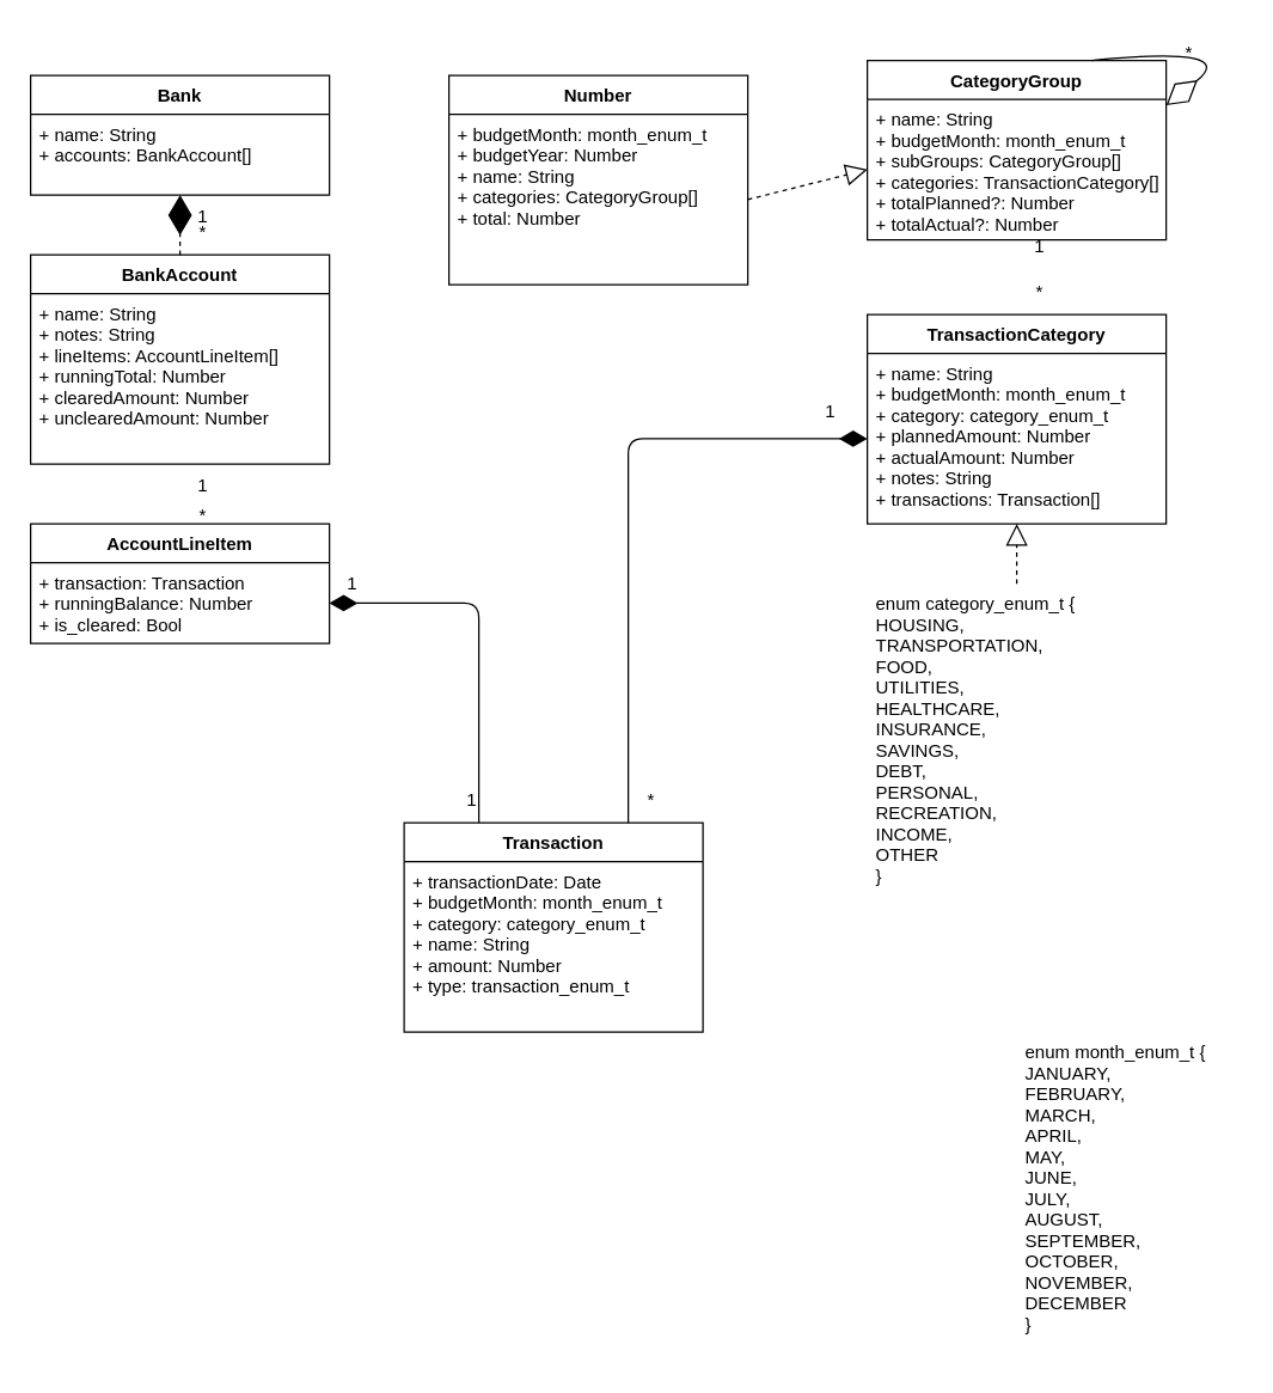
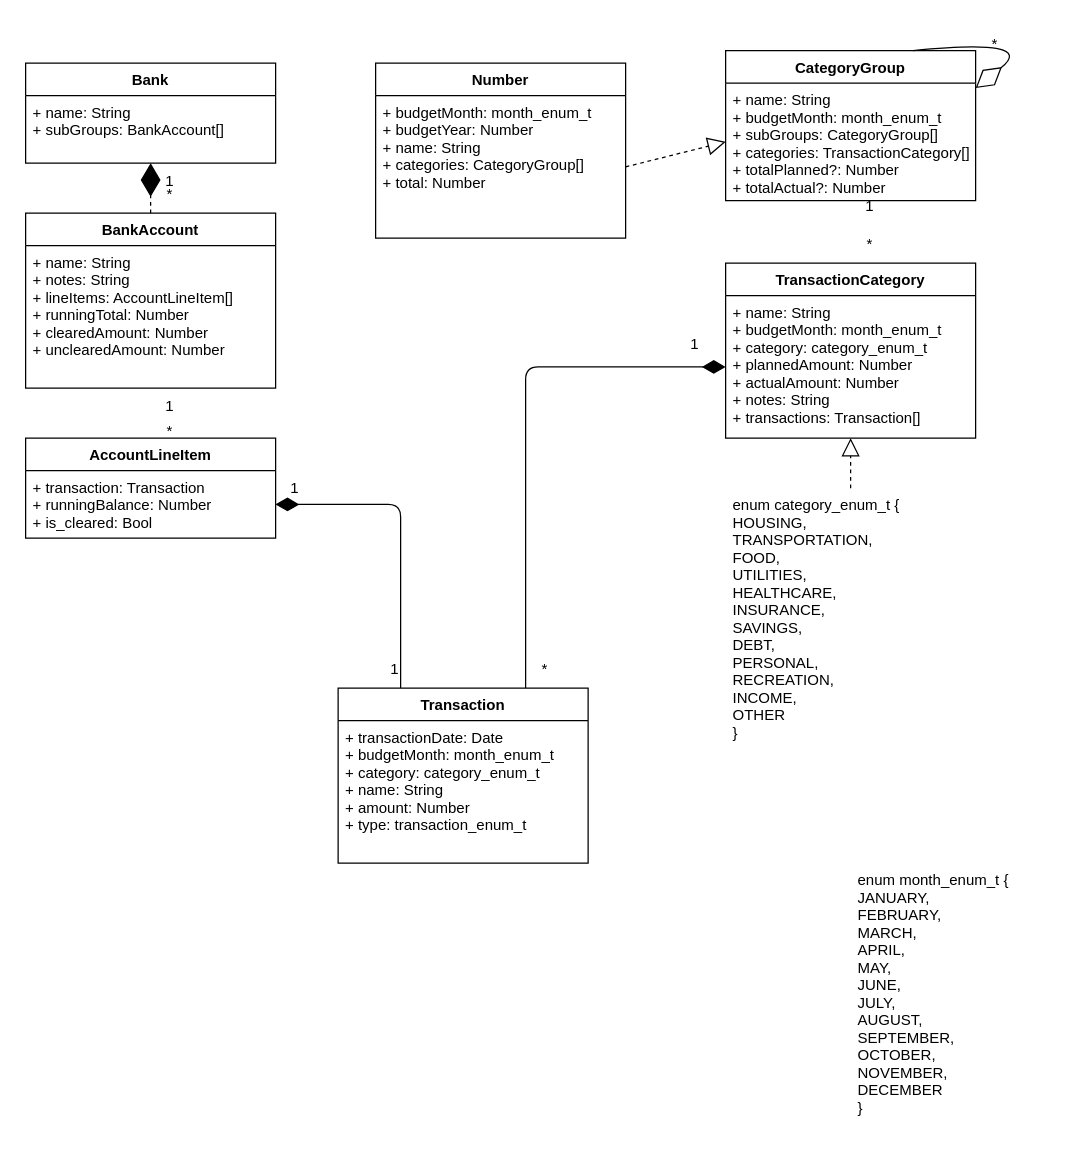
- <mxCell id="13" value="+ name: String&#10;+ accounts: BankAccount[]" style="text;strokeColor=none;fillColor=none;align=left;verticalAlign=top;spacingLeft=4;spacingRight=4;overflow=hidden;rotatable=0;points=[[0,0.5],[1,0.5]];portConstraint=eastwest;" parent="12" vertex="1"><mxGeometry y="26" width="200" height="54" as="geometry" /></mxCell>
+ <mxCell id="13" value="+ name: String&#10;+ subGroups: BankAccount[]" style="text;strokeColor=none;fillColor=none;align=left;verticalAlign=top;spacingLeft=4;spacingRight=4;overflow=hidden;rotatable=0;points=[[0,0.5],[1,0.5]];portConstraint=eastwest;" parent="12" vertex="1"><mxGeometry y="26" width="200" height="54" as="geometry" /></mxCell>
